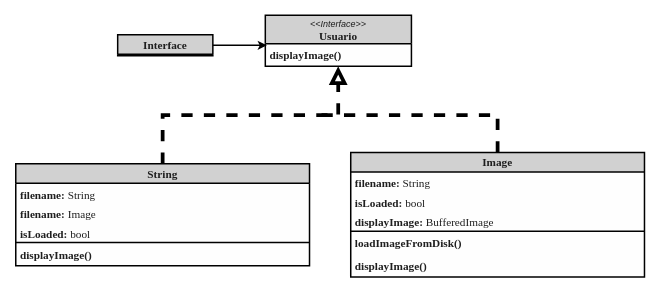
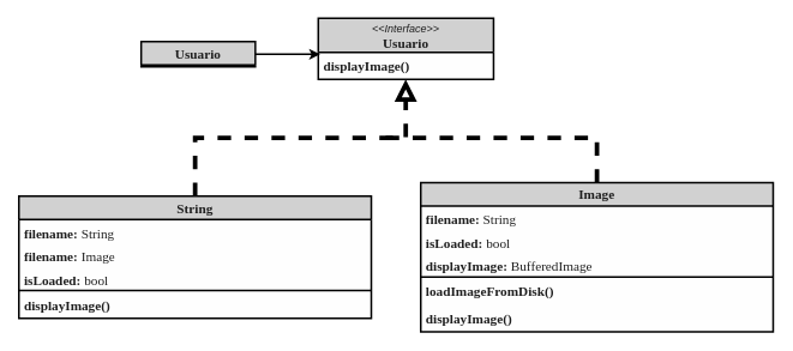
- <mxCell id="20" value="Interface" style="swimlane;fontStyle=1;childLayout=stackLayout;horizontal=1;startSize=26;fillColor=#D1D1D1;horizontalStack=0;resizeParent=1;resizeParentMax=0;resizeLast=0;collapsible=1;marginBottom=0;whiteSpace=wrap;html=1;points=[[0,0,0,0,0],[0,0.25,0,0,0],[0,0.5,0,0,0],[0,0.75,0,0,0],[0,1,0,0,0],[0.25,0,0,0,0],[0.25,1,0,0,0],[0.5,0,0,0,0],[0.5,1,0,0,0],[0.75,0,0,0,0],[0.75,1,0,0,0],[1,0,0,0,0],[1,0.25,0,0,0],[1,0.5,0,0,0],[1,0.75,0,0,0],[1,1,0,0,0]];fontColor=#1F1F1F;strokeColor=#000000;fontSize=15;strokeWidth=2;swimlaneFillColor=#FEFEFE;fontFamily=Verdana;align=center;verticalAlign=middle;" parent="1" vertex="1"><mxGeometry x="156" y="46" width="127" height="28" as="geometry"><mxRectangle x="-1521" y="-926" width="77" height="30" as="alternateBounds" /></mxGeometry></mxCell>
+ <mxCell id="20" value="Usuario" style="swimlane;fontStyle=1;childLayout=stackLayout;horizontal=1;startSize=26;fillColor=#D1D1D1;horizontalStack=0;resizeParent=1;resizeParentMax=0;resizeLast=0;collapsible=1;marginBottom=0;whiteSpace=wrap;html=1;points=[[0,0,0,0,0],[0,0.25,0,0,0],[0,0.5,0,0,0],[0,0.75,0,0,0],[0,1,0,0,0],[0.25,0,0,0,0],[0.25,1,0,0,0],[0.5,0,0,0,0],[0.5,1,0,0,0],[0.75,0,0,0,0],[0.75,1,0,0,0],[1,0,0,0,0],[1,0.25,0,0,0],[1,0.5,0,0,0],[1,0.75,0,0,0],[1,1,0,0,0]];fontColor=#1F1F1F;strokeColor=#000000;fontSize=15;strokeWidth=2;swimlaneFillColor=#FEFEFE;fontFamily=Verdana;align=center;verticalAlign=middle;" parent="1" vertex="1"><mxGeometry x="156" y="46" width="127" height="28" as="geometry"><mxRectangle x="-1521" y="-926" width="77" height="30" as="alternateBounds" /></mxGeometry></mxCell>
